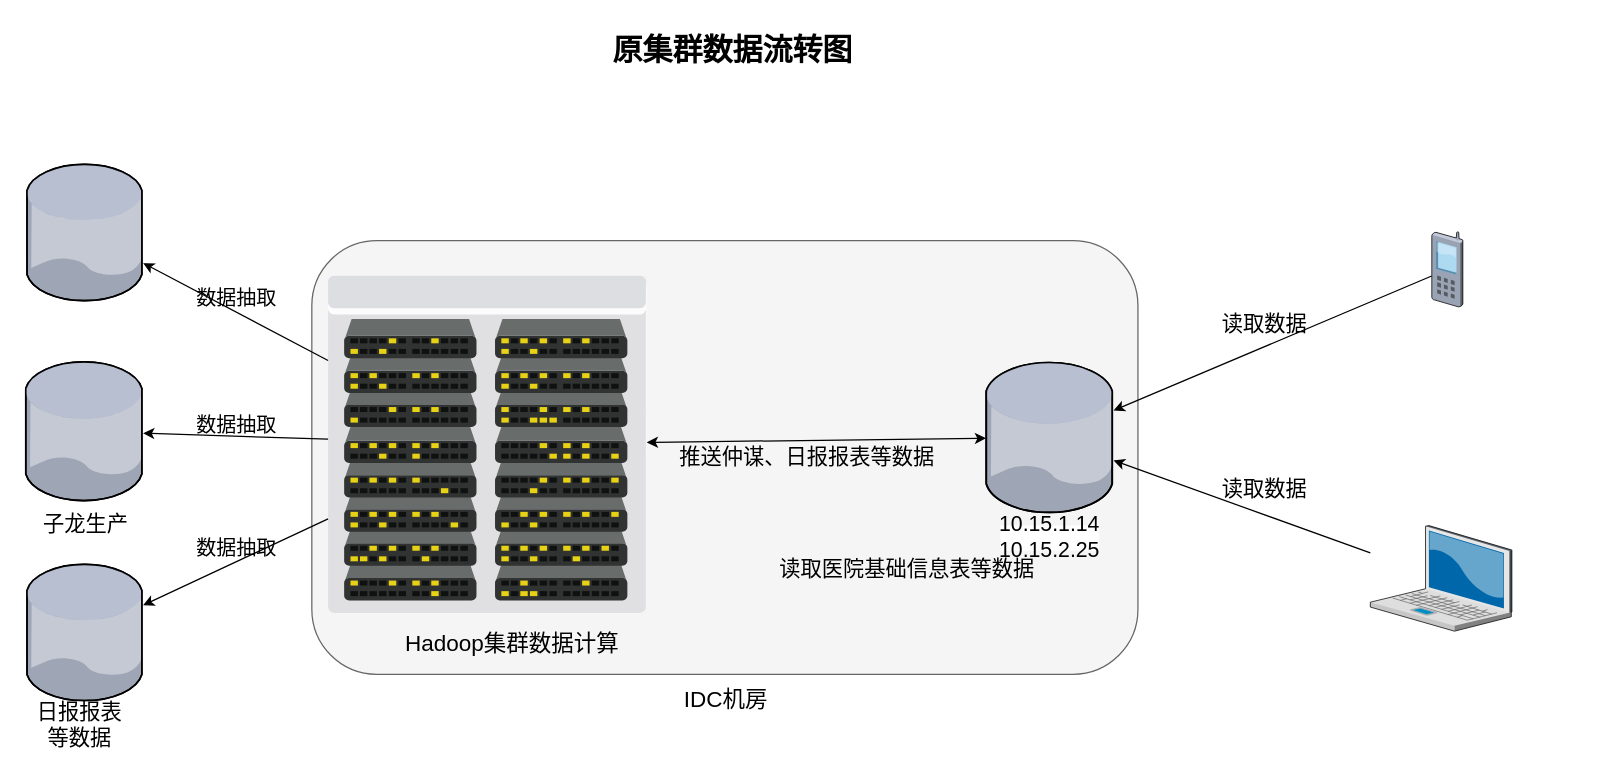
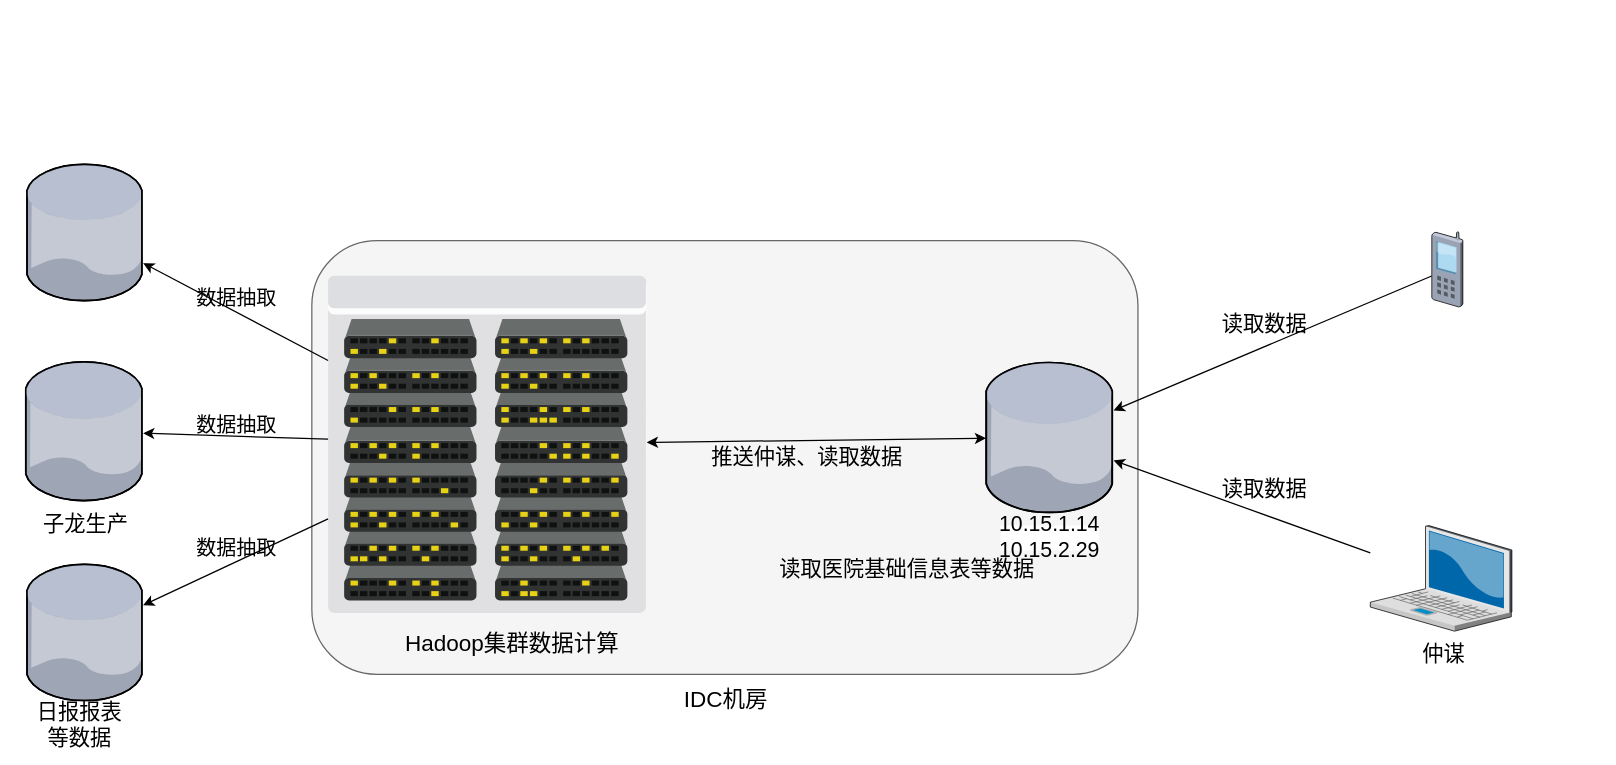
- <mxCell id="21" value="&lt;h1&gt;原集群数据流转图&lt;/h1&gt;" style="text;html=1;strokeColor=none;fillColor=none;spacing=5;spacingTop=-20;whiteSpace=wrap;overflow=hidden;rounded=0;" parent="1" vertex="1"><mxGeometry x="485" y="20" width="267" height="40" as="geometry" /></mxCell>
- <mxCell id="20" value="&lt;font style=&quot;font-size: 17px&quot;&gt;推送仲谋、日报报表等数据&lt;/font&gt;" style="text;html=1;strokeColor=none;fillColor=none;align=center;verticalAlign=middle;whiteSpace=wrap;rounded=0;" parent="1" vertex="1"><mxGeometry x="539" y="357" width="213" height="17" as="geometry" /></mxCell>
+ <mxCell id="20" value="&lt;font style=&quot;font-size: 17px&quot;&gt;推送仲谋、读取数据&lt;/font&gt;" style="text;html=1;strokeColor=none;fillColor=none;align=center;verticalAlign=middle;whiteSpace=wrap;rounded=0;" parent="1" vertex="1"><mxGeometry x="539" y="357" width="213" height="17" as="geometry" /></mxCell>
- <mxCell id="11" value="&lt;font style=&quot;font-size: 17px&quot;&gt;10.15.1.14&lt;br&gt;10.15.2.25&lt;br&gt;&lt;/font&gt;" style="text;html=1;strokeColor=none;fillColor=#ffffff;align=center;verticalAlign=middle;whiteSpace=wrap;rounded=0;gradientColor=none;" parent="1" vertex="1"><mxGeometry x="800" y="420" width="79" height="20" as="geometry" /></mxCell>
+ <mxCell id="11" value="&lt;font style=&quot;font-size: 17px&quot;&gt;10.15.1.14&lt;br&gt;10.15.2.29&lt;br&gt;&lt;/font&gt;" style="text;html=1;strokeColor=none;fillColor=#ffffff;align=center;verticalAlign=middle;whiteSpace=wrap;rounded=0;gradientColor=none;" parent="1" vertex="1"><mxGeometry x="800" y="420" width="79" height="20" as="geometry" /></mxCell>
+ <mxCell id="26" value="&lt;font style=&quot;font-size: 17px&quot;&gt;仲谋&lt;/font&gt;" style="text;html=1;strokeColor=none;fillColor=none;align=center;verticalAlign=middle;whiteSpace=wrap;rounded=0;" parent="24" vertex="1"><mxGeometry y="95.225" width="208" height="16.775" as="geometry" /></mxCell>
